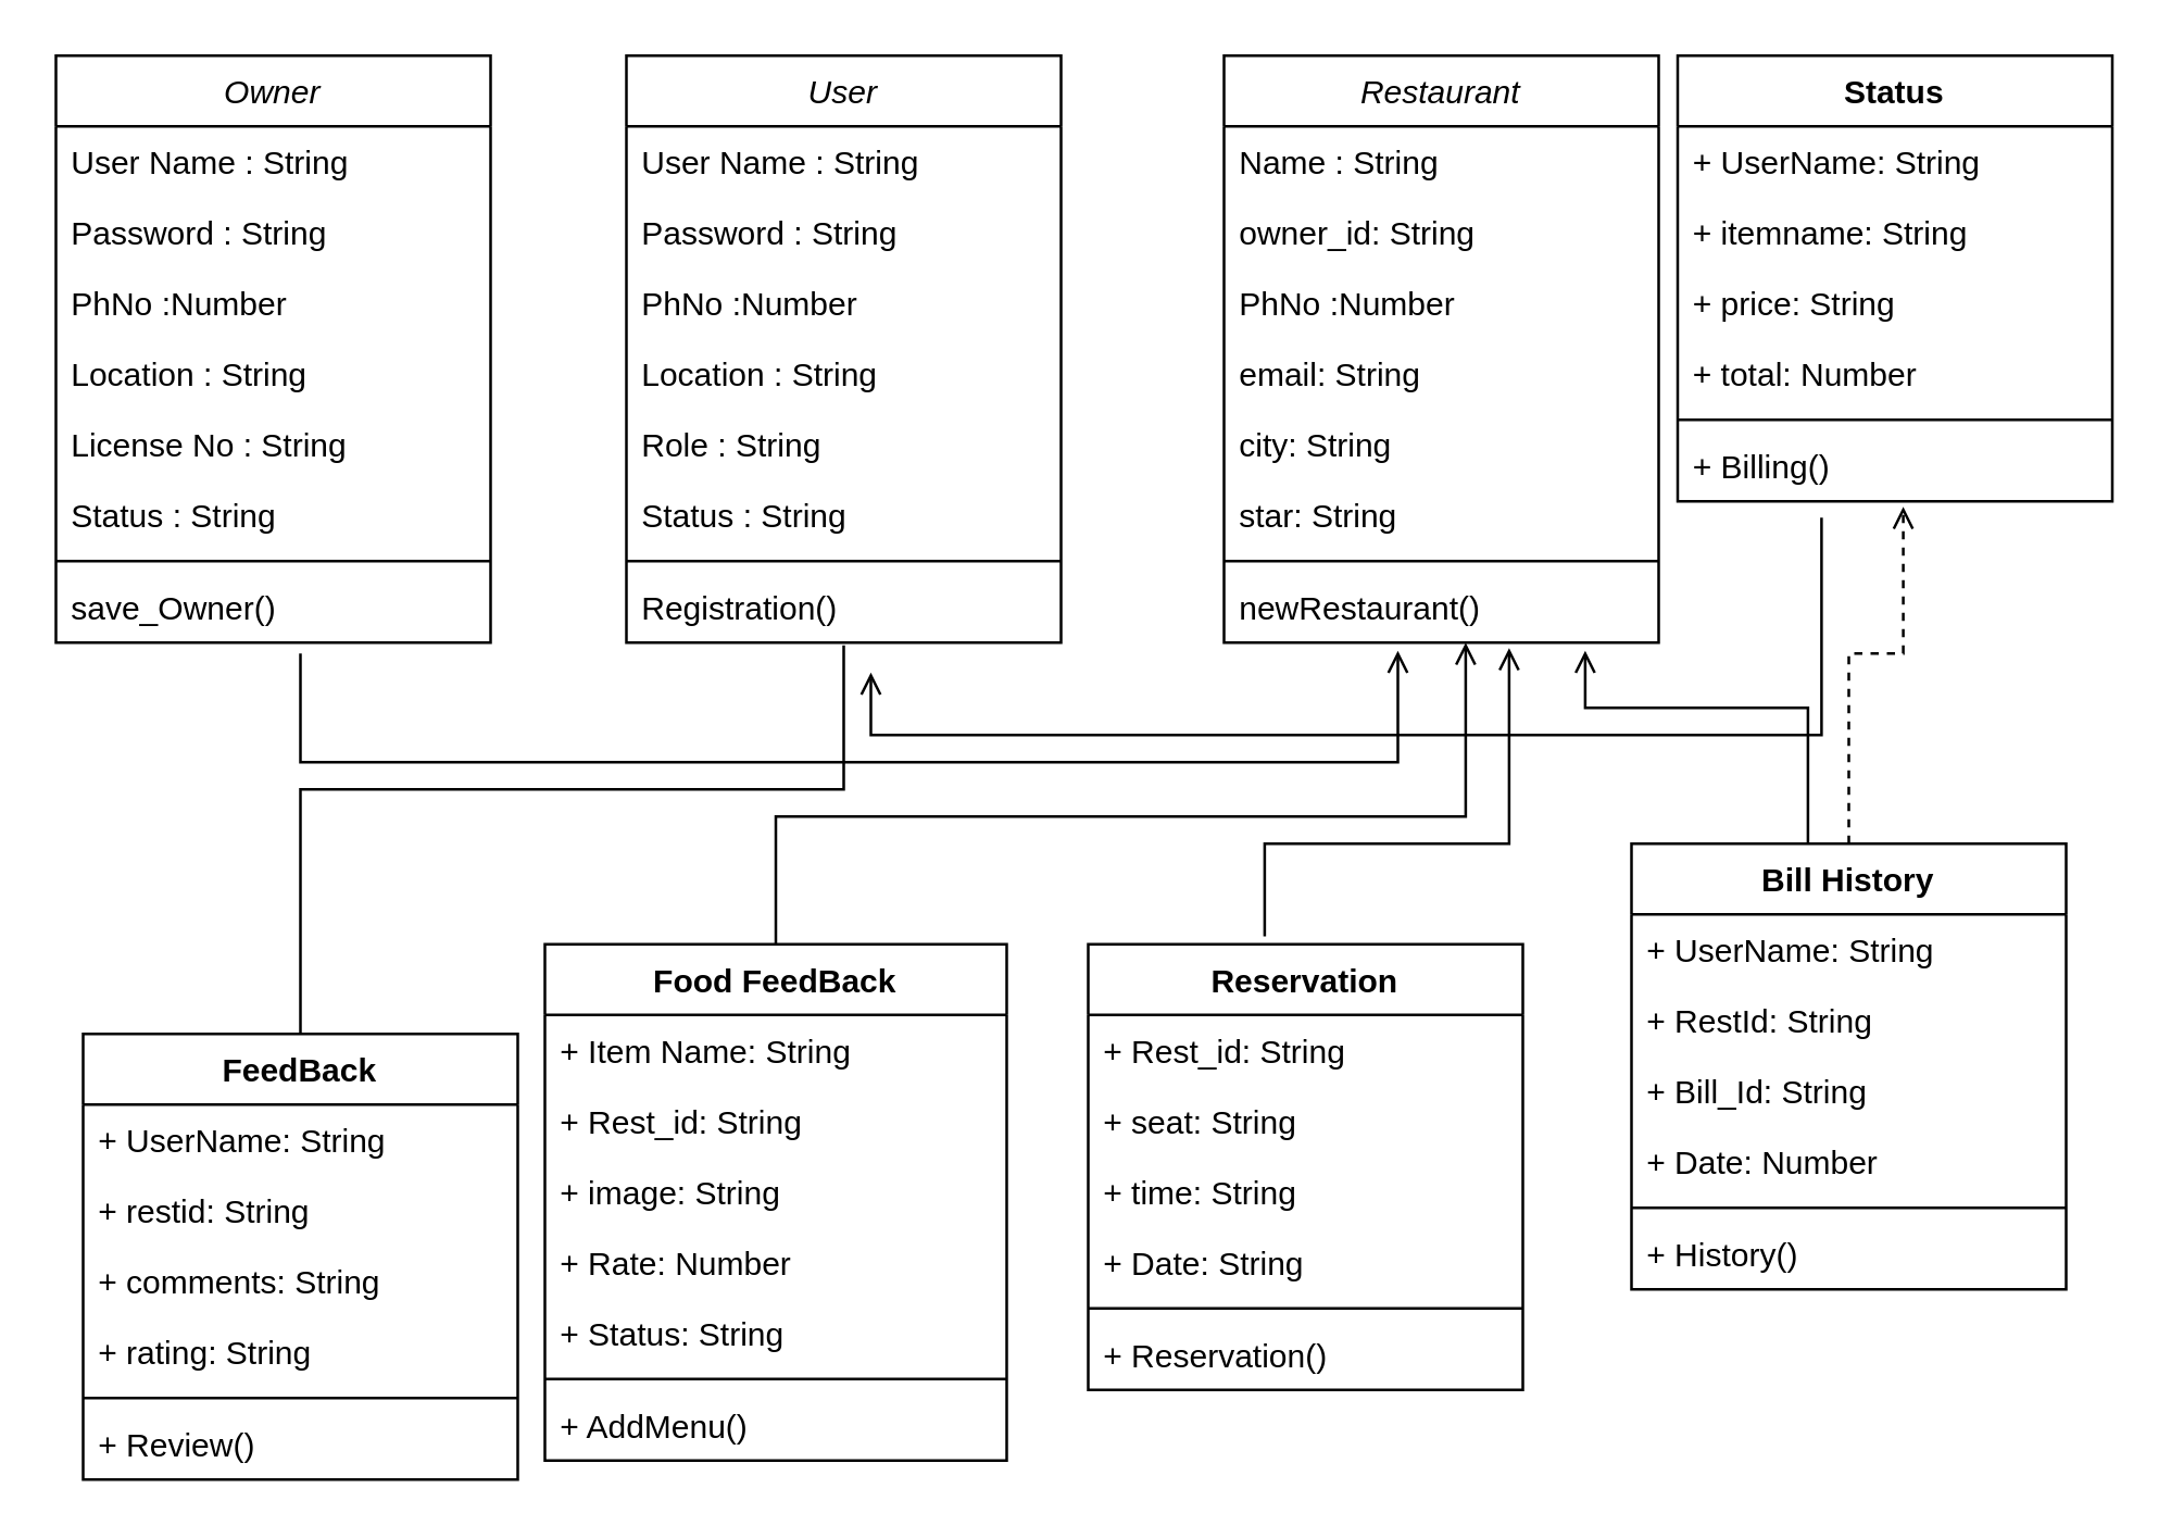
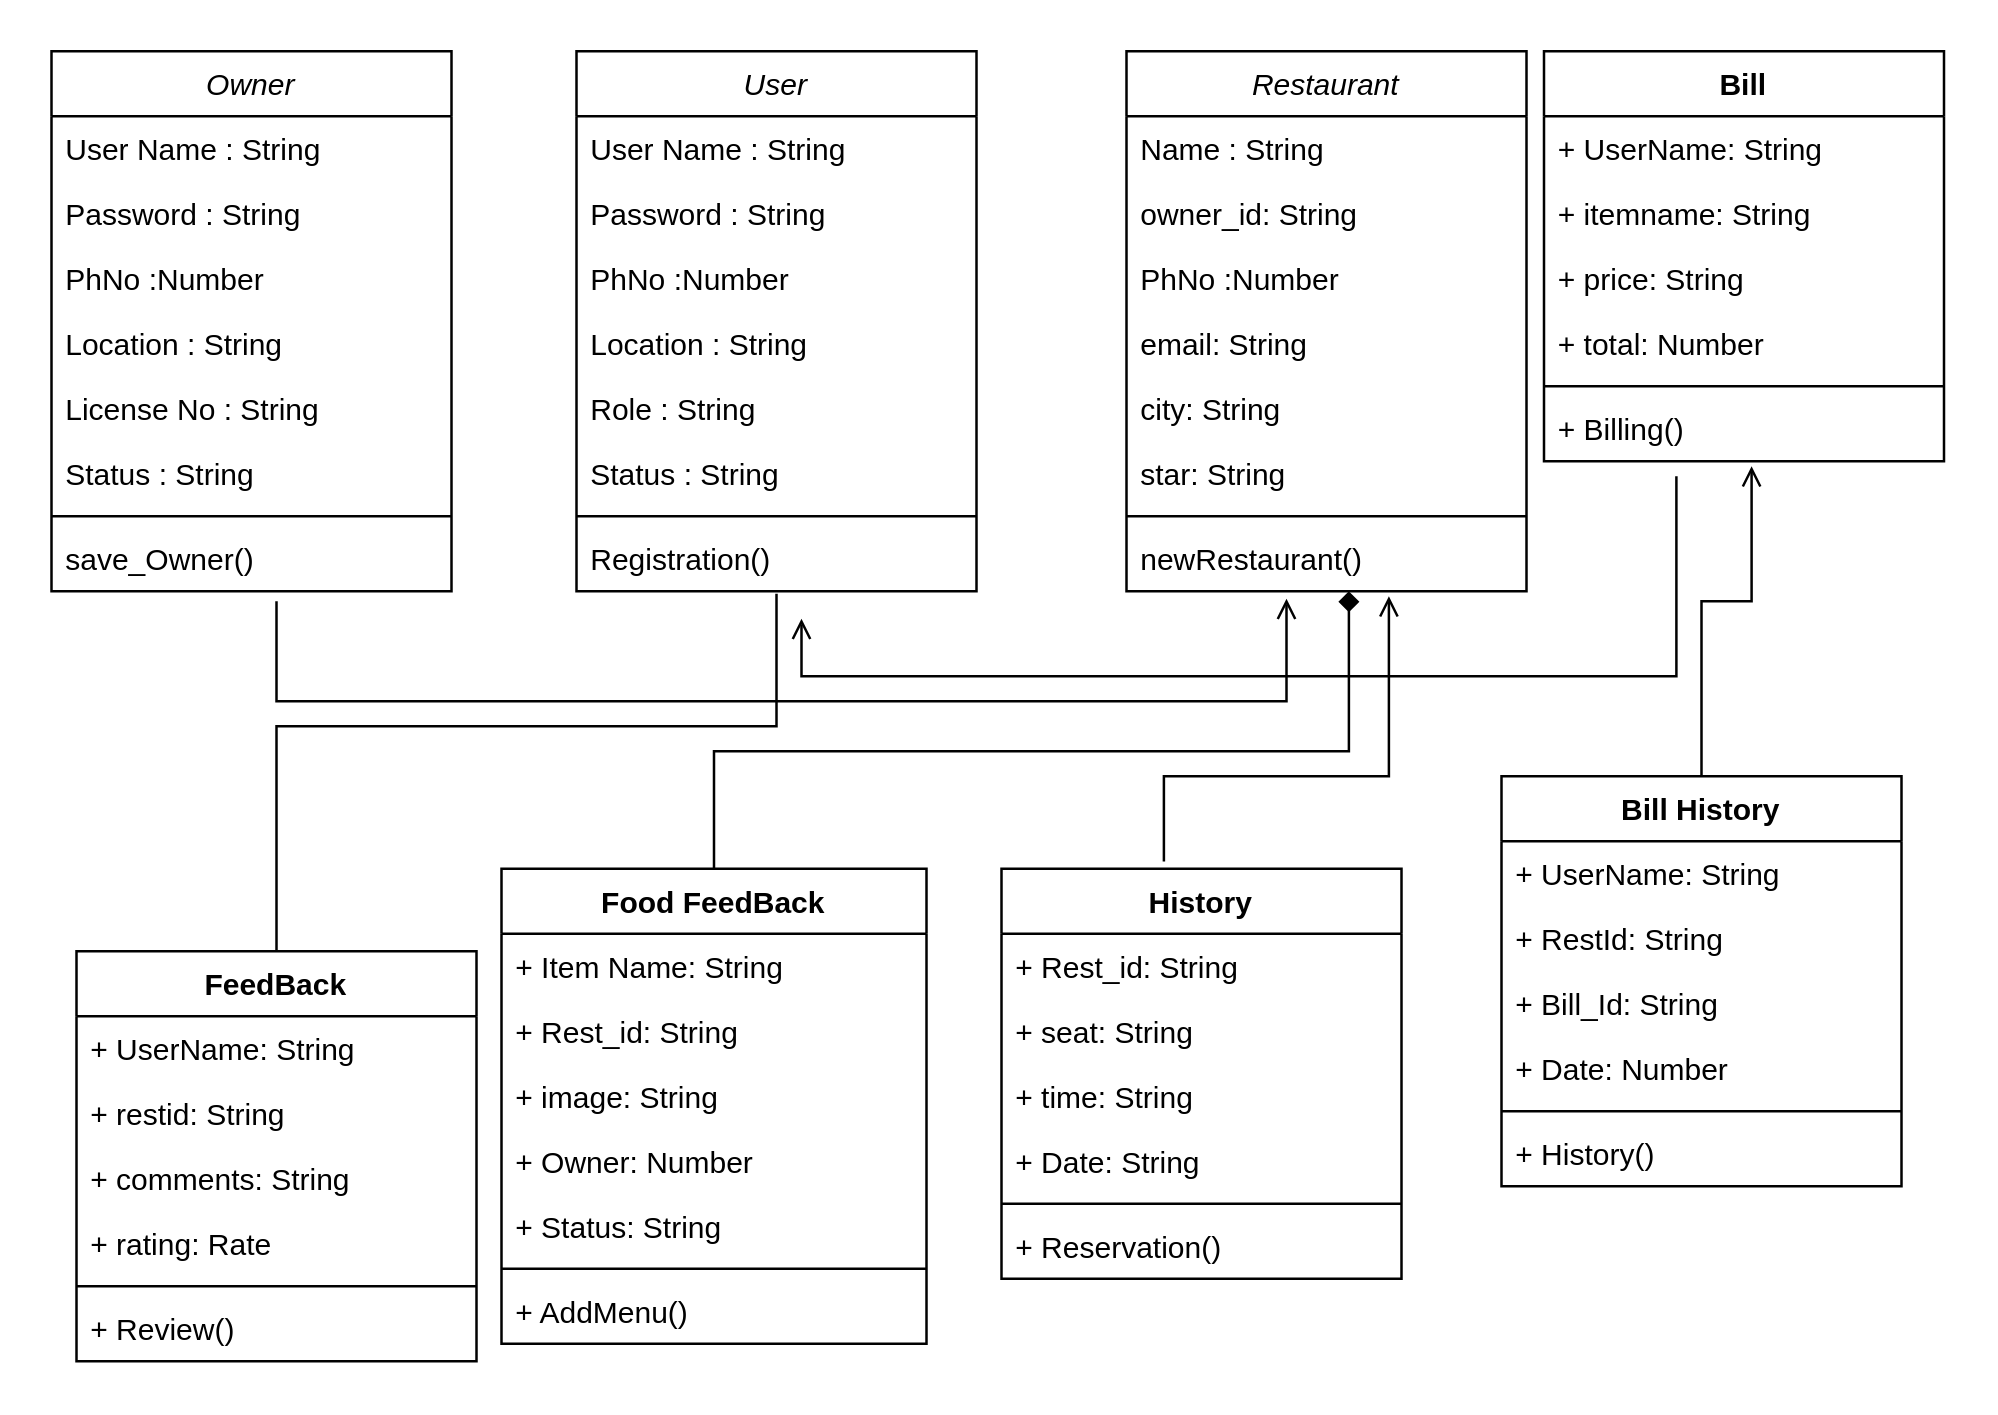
- <mxCell id="54" value="Status" style="swimlane;fontStyle=1;align=center;verticalAlign=top;childLayout=stackLayout;horizontal=1;startSize=26;horizontalStack=0;resizeParent=1;resizeParentMax=0;resizeLast=0;collapsible=1;marginBottom=0;" vertex="1" parent="1"><mxGeometry x="617" y="20" width="160" height="164" as="geometry" /></mxCell>
+ <mxCell id="54" value="Bill" style="swimlane;fontStyle=1;align=center;verticalAlign=top;childLayout=stackLayout;horizontal=1;startSize=26;horizontalStack=0;resizeParent=1;resizeParentMax=0;resizeLast=0;collapsible=1;marginBottom=0;" vertex="1" parent="1"><mxGeometry x="617" y="20" width="160" height="164" as="geometry" /></mxCell>
- <mxCell id="68" value="" style="endArrow=open;shadow=0;strokeWidth=1;rounded=0;endFill=1;edgeStyle=elbowEdgeStyle;elbow=vertical;exitX=0.5;exitY=0;exitDx=0;exitDy=0;entryX=0.519;entryY=1.077;entryDx=0;entryDy=0;entryPerimeter=0;dashed=1;" edge="1" parent="1" source="61" target="60"><mxGeometry x="0.5" y="41" relative="1" as="geometry"><mxPoint x="474.96" y="354.048" as="sourcePoint" /><mxPoint x="564.96" y="248.002" as="targetPoint" /><mxPoint x="-40" y="32" as="offset" /><Array as="points"><mxPoint x="690" y="240" /><mxPoint x="520" y="320" /><mxPoint x="440" y="300" /><mxPoint x="550" y="260" /></Array></mxGeometry></mxCell>
+ <mxCell id="68" value="" style="endArrow=open;shadow=0;strokeWidth=1;rounded=0;endFill=1;edgeStyle=elbowEdgeStyle;elbow=vertical;exitX=0.5;exitY=0;exitDx=0;exitDy=0;entryX=0.519;entryY=1.077;entryDx=0;entryDy=0;entryPerimeter=0;" edge="1" parent="1" source="61" target="60"><mxGeometry x="0.5" y="41" relative="1" as="geometry"><mxPoint x="474.96" y="354.048" as="sourcePoint" /><mxPoint x="564.96" y="248.002" as="targetPoint" /><mxPoint x="-40" y="32" as="offset" /><Array as="points"><mxPoint x="690" y="240" /><mxPoint x="520" y="320" /><mxPoint x="440" y="300" /><mxPoint x="550" y="260" /></Array></mxGeometry></mxCell>
- <mxCell id="37" value="" style="endArrow=open;shadow=0;strokeWidth=1;rounded=0;endFill=1;edgeStyle=elbowEdgeStyle;elbow=vertical;exitX=0.5;exitY=0;exitDx=0;exitDy=0;entryX=0.556;entryY=1;entryDx=0;entryDy=0;entryPerimeter=0;" edge="1" parent="1" source="29" target="28"><mxGeometry x="0.5" y="41" relative="1" as="geometry"><mxPoint x="140" y="250" as="sourcePoint" /><mxPoint x="370" y="280" as="targetPoint" /><mxPoint x="-40" y="32" as="offset" /><Array as="points"><mxPoint x="410" y="300" /><mxPoint x="420" y="280" /><mxPoint x="530" y="240" /></Array></mxGeometry></mxCell>
+ <mxCell id="37" value="" style="endArrow=diamond;shadow=0;strokeWidth=1;rounded=0;endFill=1;edgeStyle=elbowEdgeStyle;elbow=vertical;exitX=0.5;exitY=0;exitDx=0;exitDy=0;entryX=0.556;entryY=1;entryDx=0;entryDy=0;entryPerimeter=0;" edge="1" parent="1" source="29" target="28"><mxGeometry x="0.5" y="41" relative="1" as="geometry"><mxPoint x="140" y="250" as="sourcePoint" /><mxPoint x="370" y="280" as="targetPoint" /><mxPoint x="-40" y="32" as="offset" /><Array as="points"><mxPoint x="410" y="300" /><mxPoint x="420" y="280" /><mxPoint x="530" y="240" /></Array></mxGeometry></mxCell>
- <mxCell id="70" value="" style="endArrow=open;shadow=0;strokeWidth=1;rounded=0;endFill=1;edgeStyle=elbowEdgeStyle;elbow=vertical;exitX=0.406;exitY=0;exitDx=0;exitDy=0;exitPerimeter=0;entryX=0.831;entryY=1.115;entryDx=0;entryDy=0;entryPerimeter=0;" edge="1" parent="1" source="61" target="28"><mxGeometry x="0.5" y="41" relative="1" as="geometry"><mxPoint x="494.96" y="374.048" as="sourcePoint" /><mxPoint x="584.96" y="268.002" as="targetPoint" /><mxPoint x="-40" y="32" as="offset" /><Array as="points"><mxPoint x="620" y="260" /><mxPoint x="540" y="340" /><mxPoint x="460" y="320" /><mxPoint x="570" y="280" /></Array></mxGeometry></mxCell>
- <mxCell id="38" value="Reservation" style="swimlane;fontStyle=1;align=center;verticalAlign=top;childLayout=stackLayout;horizontal=1;startSize=26;horizontalStack=0;resizeParent=1;resizeParentMax=0;resizeLast=0;collapsible=1;marginBottom=0;" vertex="1" parent="1"><mxGeometry x="400" y="347" width="160" height="164" as="geometry" /></mxCell>
+ <mxCell id="38" value="History" style="swimlane;fontStyle=1;align=center;verticalAlign=top;childLayout=stackLayout;horizontal=1;startSize=26;horizontalStack=0;resizeParent=1;resizeParentMax=0;resizeLast=0;collapsible=1;marginBottom=0;" vertex="1" parent="1"><mxGeometry x="400" y="347" width="160" height="164" as="geometry" /></mxCell>
- <mxCell id="33" value="+ Rate: Number" style="text;strokeColor=none;fillColor=none;align=left;verticalAlign=top;spacingLeft=4;spacingRight=4;overflow=hidden;rotatable=0;points=[[0,0.5],[1,0.5]];portConstraint=eastwest;" vertex="1" parent="29"><mxGeometry y="104" width="170" height="26" as="geometry" /></mxCell>
+ <mxCell id="33" value="+ Owner: Number" style="text;strokeColor=none;fillColor=none;align=left;verticalAlign=top;spacingLeft=4;spacingRight=4;overflow=hidden;rotatable=0;points=[[0,0.5],[1,0.5]];portConstraint=eastwest;" vertex="1" parent="29"><mxGeometry y="104" width="170" height="26" as="geometry" /></mxCell>
- <mxCell id="51" value="+ rating: String" style="text;strokeColor=none;fillColor=none;align=left;verticalAlign=top;spacingLeft=4;spacingRight=4;overflow=hidden;rotatable=0;points=[[0,0.5],[1,0.5]];portConstraint=eastwest;" vertex="1" parent="47"><mxGeometry y="104" width="160" height="26" as="geometry" /></mxCell>
+ <mxCell id="51" value="+ rating: Rate" style="text;strokeColor=none;fillColor=none;align=left;verticalAlign=top;spacingLeft=4;spacingRight=4;overflow=hidden;rotatable=0;points=[[0,0.5],[1,0.5]];portConstraint=eastwest;" vertex="1" parent="47"><mxGeometry y="104" width="160" height="26" as="geometry" /></mxCell>
